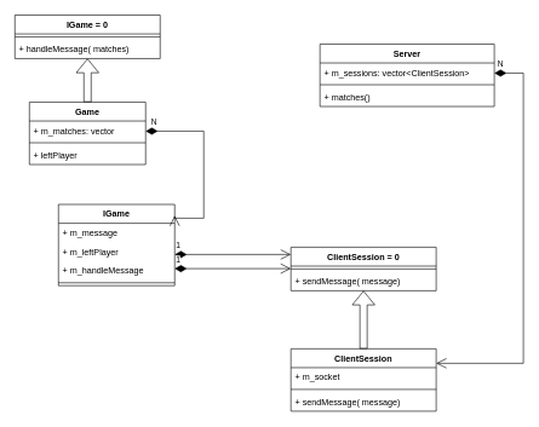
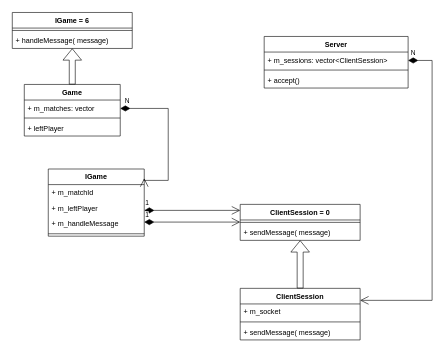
- <mxCell id="5" value="IGame = 0" style="swimlane;fontStyle=1;align=center;verticalAlign=top;childLayout=stackLayout;horizontal=1;startSize=26;horizontalStack=0;resizeParent=1;resizeParentMax=0;resizeLast=0;collapsible=1;marginBottom=0;" vertex="1" parent="1"><mxGeometry x="20" y="20" width="200" height="60" as="geometry" /></mxCell>
+ <mxCell id="5" value="IGame = 6" style="swimlane;fontStyle=1;align=center;verticalAlign=top;childLayout=stackLayout;horizontal=1;startSize=26;horizontalStack=0;resizeParent=1;resizeParentMax=0;resizeLast=0;collapsible=1;marginBottom=0;" vertex="1" parent="1"><mxGeometry x="20" y="20" width="200" height="60" as="geometry" /></mxCell>
- <mxCell id="7" value="+ handleMessage( matches)" style="text;strokeColor=none;fillColor=none;align=left;verticalAlign=top;spacingLeft=4;spacingRight=4;overflow=hidden;rotatable=0;points=[[0,0.5],[1,0.5]];portConstraint=eastwest;" vertex="1" parent="5"><mxGeometry y="34" width="200" height="26" as="geometry" /></mxCell>
+ <mxCell id="7" value="+ handleMessage( message)" style="text;strokeColor=none;fillColor=none;align=left;verticalAlign=top;spacingLeft=4;spacingRight=4;overflow=hidden;rotatable=0;points=[[0,0.5],[1,0.5]];portConstraint=eastwest;" vertex="1" parent="5"><mxGeometry y="34" width="200" height="26" as="geometry" /></mxCell>
- <mxCell id="15" value="+ matches()" style="text;strokeColor=none;fillColor=none;align=left;verticalAlign=top;spacingLeft=4;spacingRight=4;overflow=hidden;rotatable=0;points=[[0,0.5],[1,0.5]];portConstraint=eastwest;" vertex="1" parent="12"><mxGeometry y="60" width="240" height="26" as="geometry" /></mxCell>
+ <mxCell id="15" value="+ accept()" style="text;strokeColor=none;fillColor=none;align=left;verticalAlign=top;spacingLeft=4;spacingRight=4;overflow=hidden;rotatable=0;points=[[0,0.5],[1,0.5]];portConstraint=eastwest;" vertex="1" parent="12"><mxGeometry y="60" width="240" height="26" as="geometry" /></mxCell>
- <mxCell id="17" value="+ m_message" style="text;strokeColor=none;fillColor=none;align=left;verticalAlign=top;spacingLeft=4;spacingRight=4;overflow=hidden;rotatable=0;points=[[0,0.5],[1,0.5]];portConstraint=eastwest;" vertex="1" parent="16"><mxGeometry y="26" width="160" height="26" as="geometry" /></mxCell>
+ <mxCell id="17" value="+ m_matchId" style="text;strokeColor=none;fillColor=none;align=left;verticalAlign=top;spacingLeft=4;spacingRight=4;overflow=hidden;rotatable=0;points=[[0,0.5],[1,0.5]];portConstraint=eastwest;" vertex="1" parent="16"><mxGeometry y="26" width="160" height="26" as="geometry" /></mxCell>
